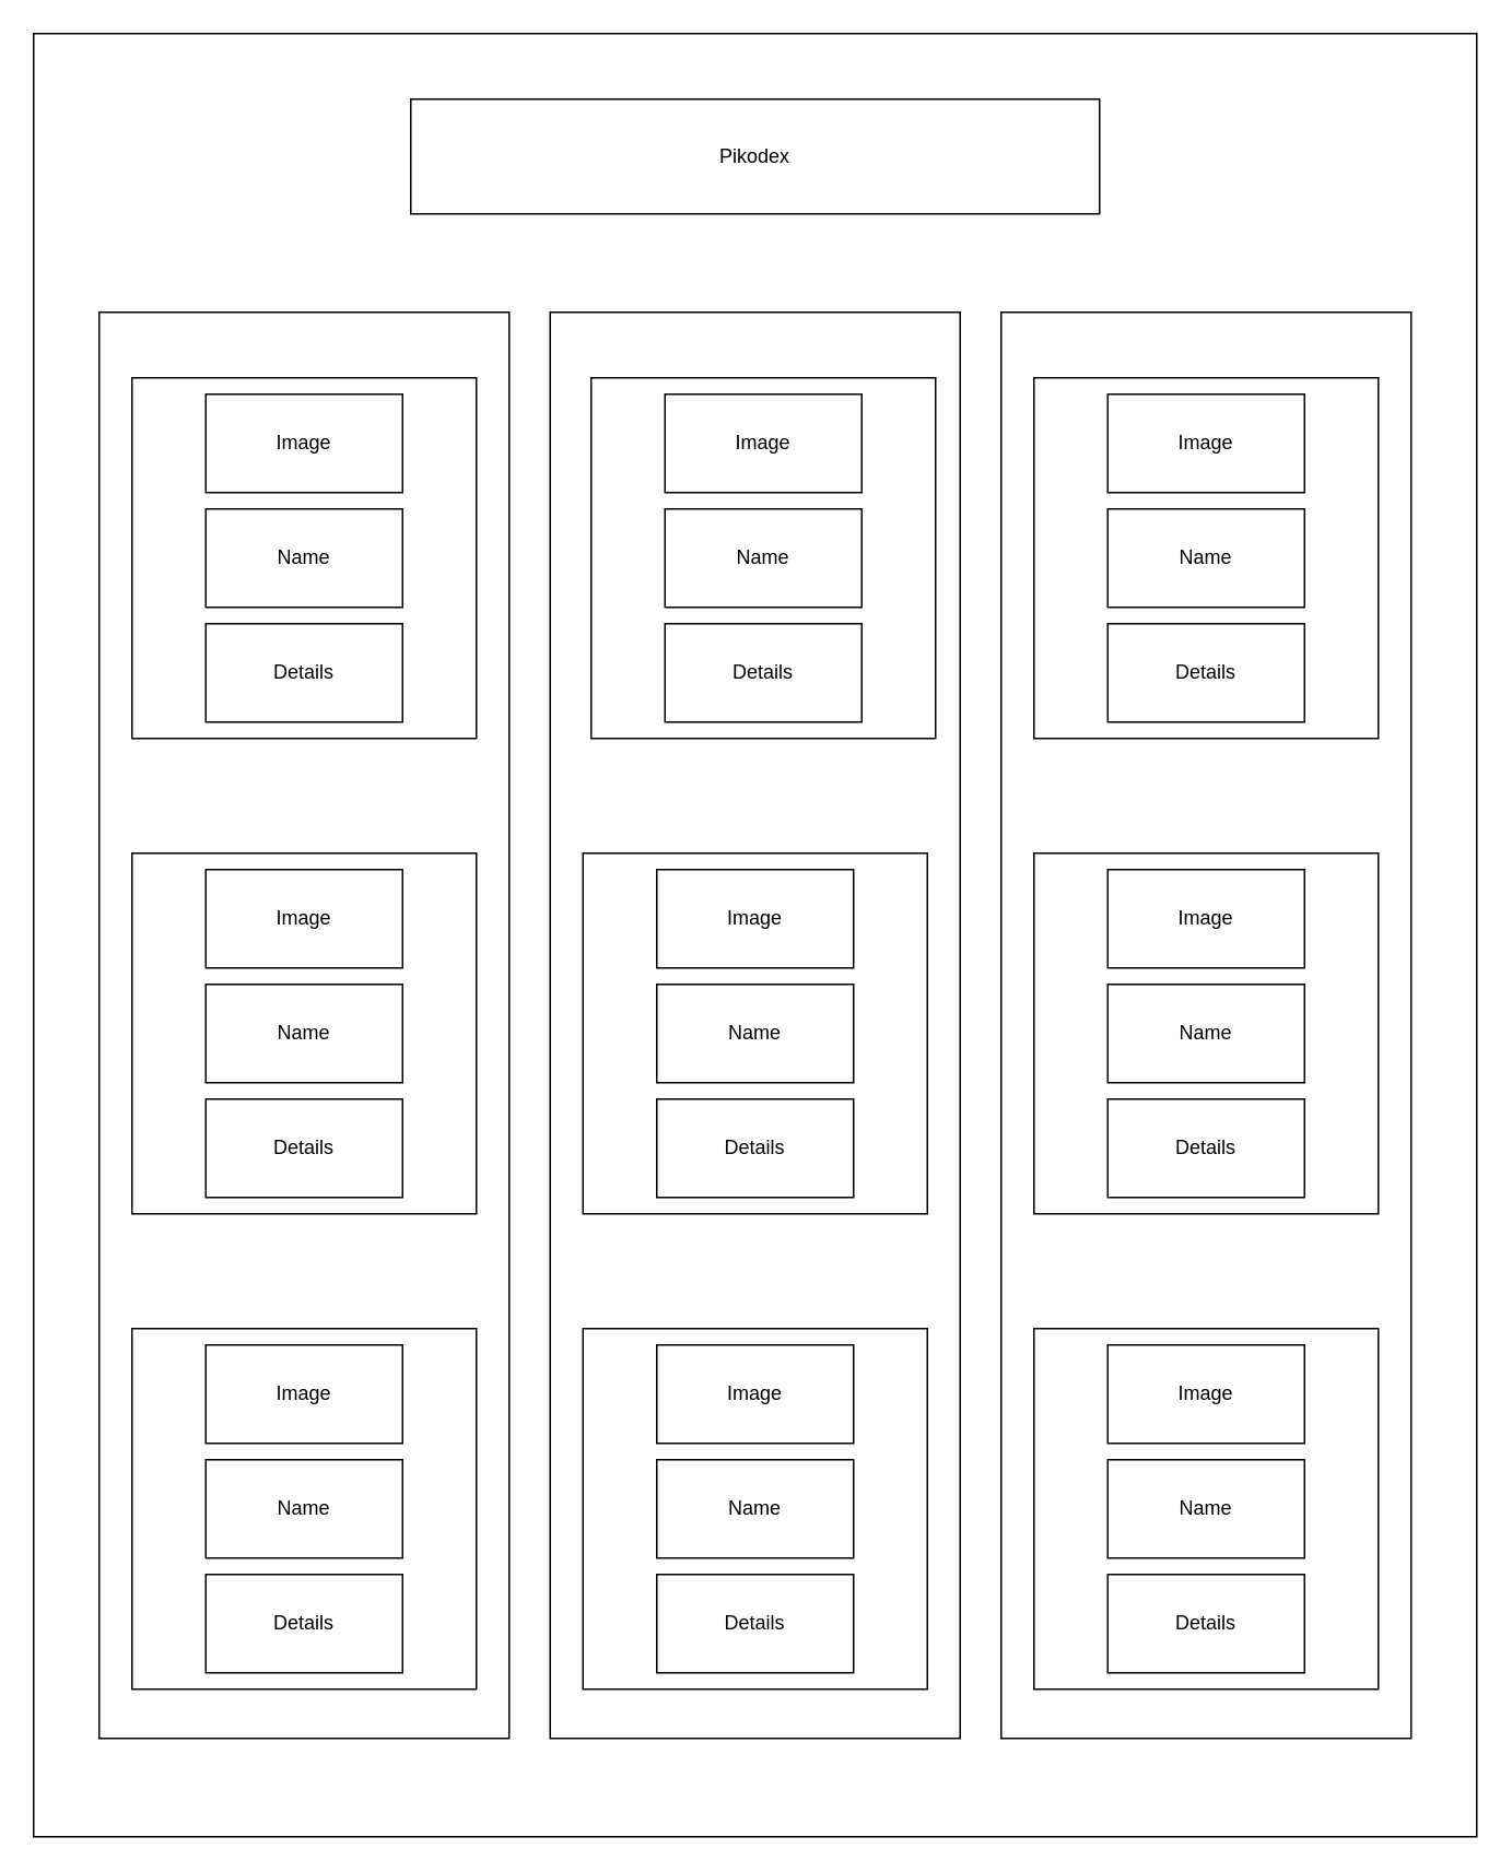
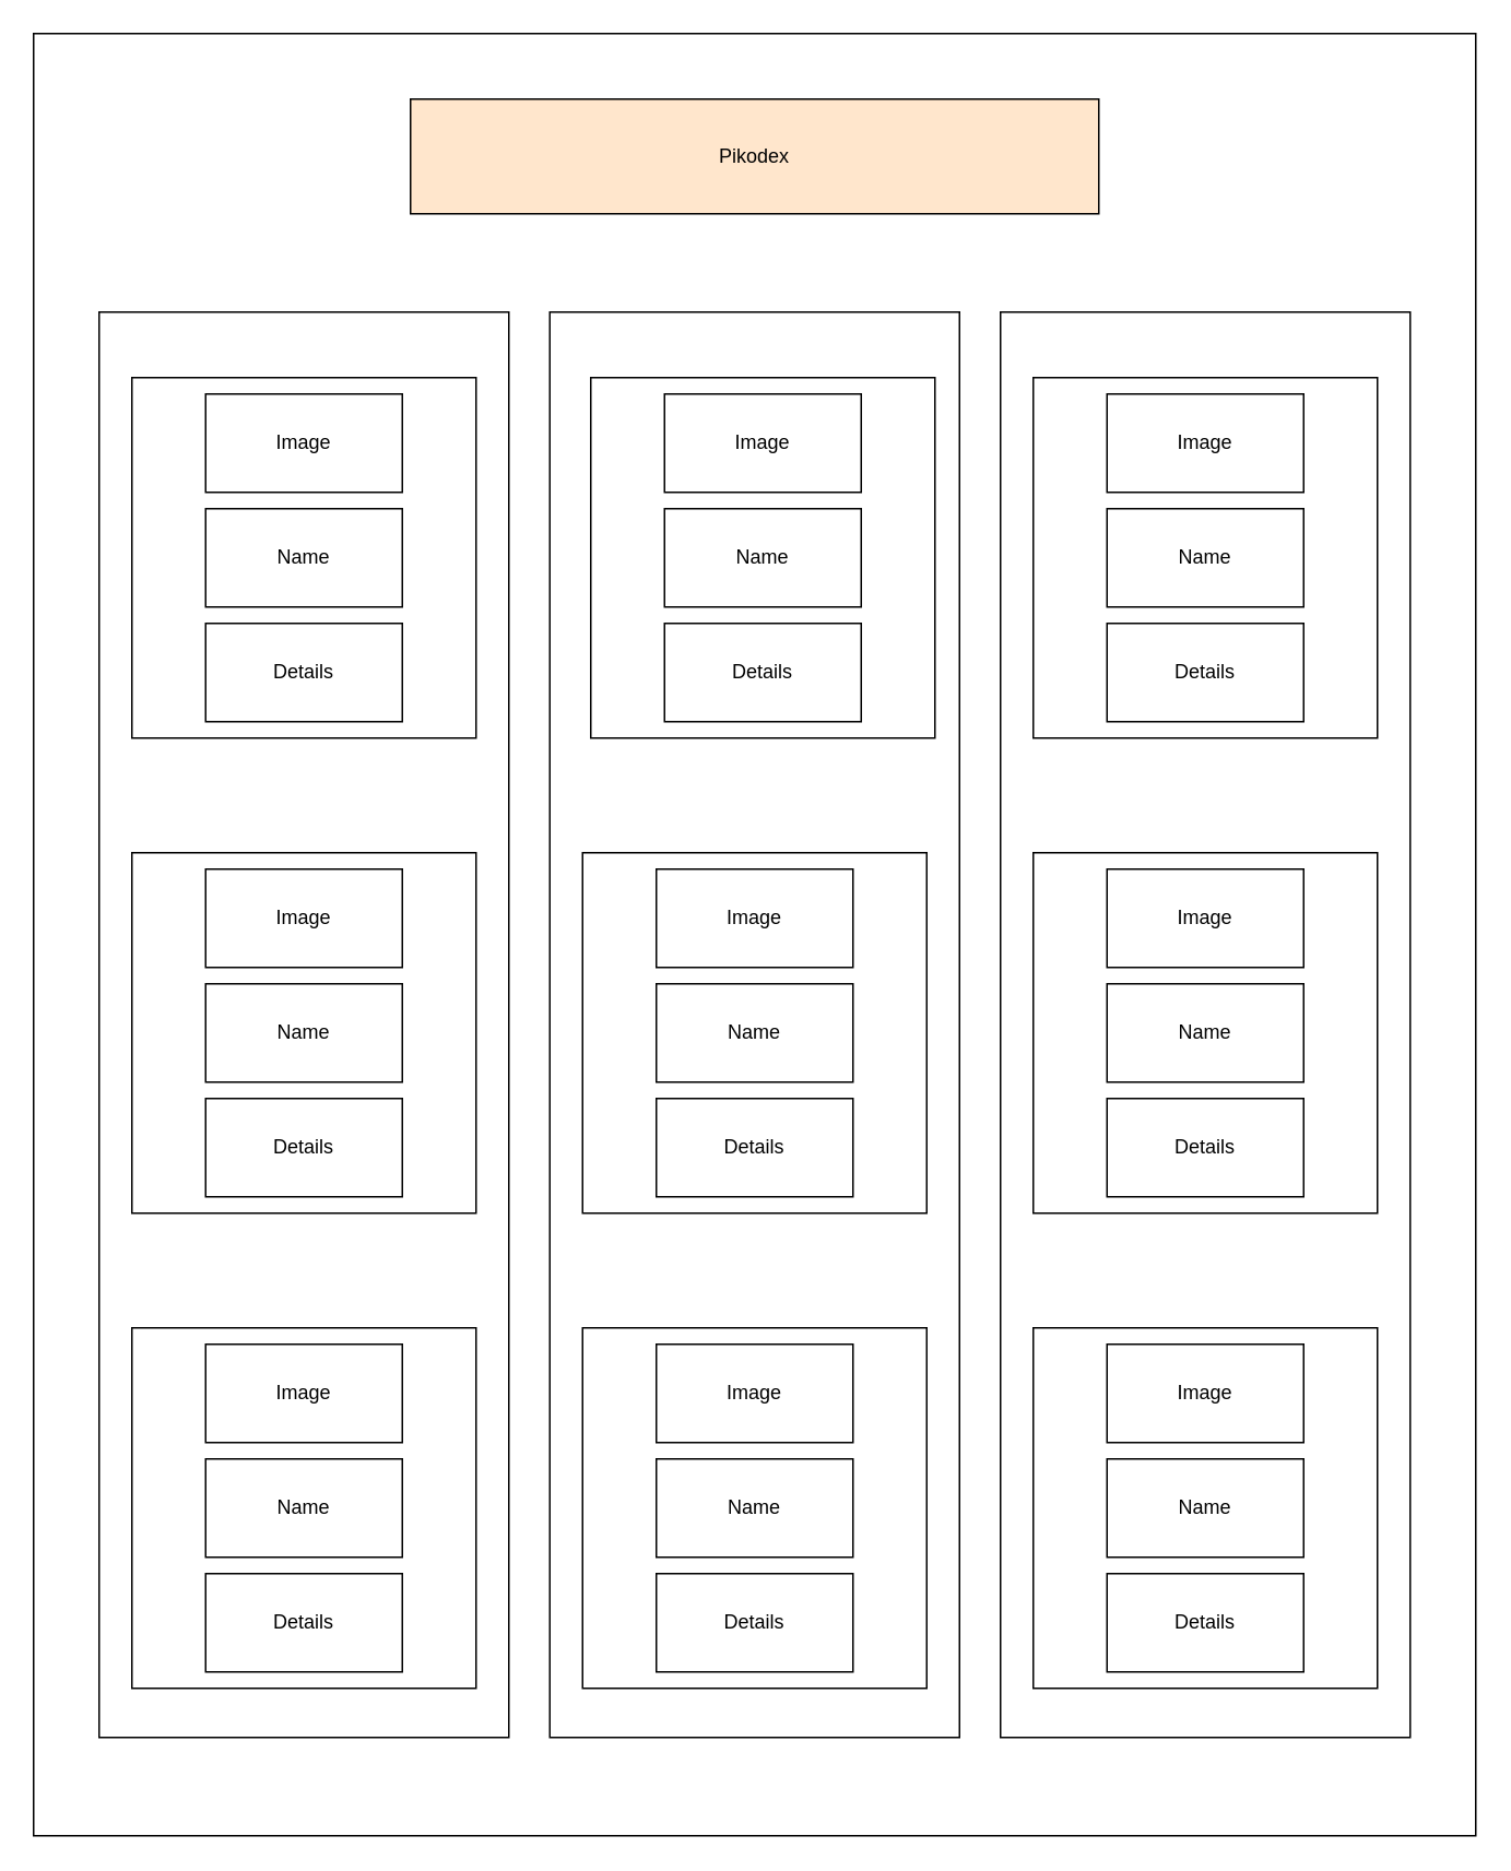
- <mxCell id="3" value="Pikodex" style="whiteSpace=wrap;html=1;" parent="1" vertex="1"><mxGeometry x="250" y="60" width="420" height="70" as="geometry" /></mxCell>
+ <mxCell id="3" value="Pikodex" style="whiteSpace=wrap;html=1;fillColor=#ffe6cc;" parent="1" vertex="1"><mxGeometry x="250" y="60" width="420" height="70" as="geometry" /></mxCell>
